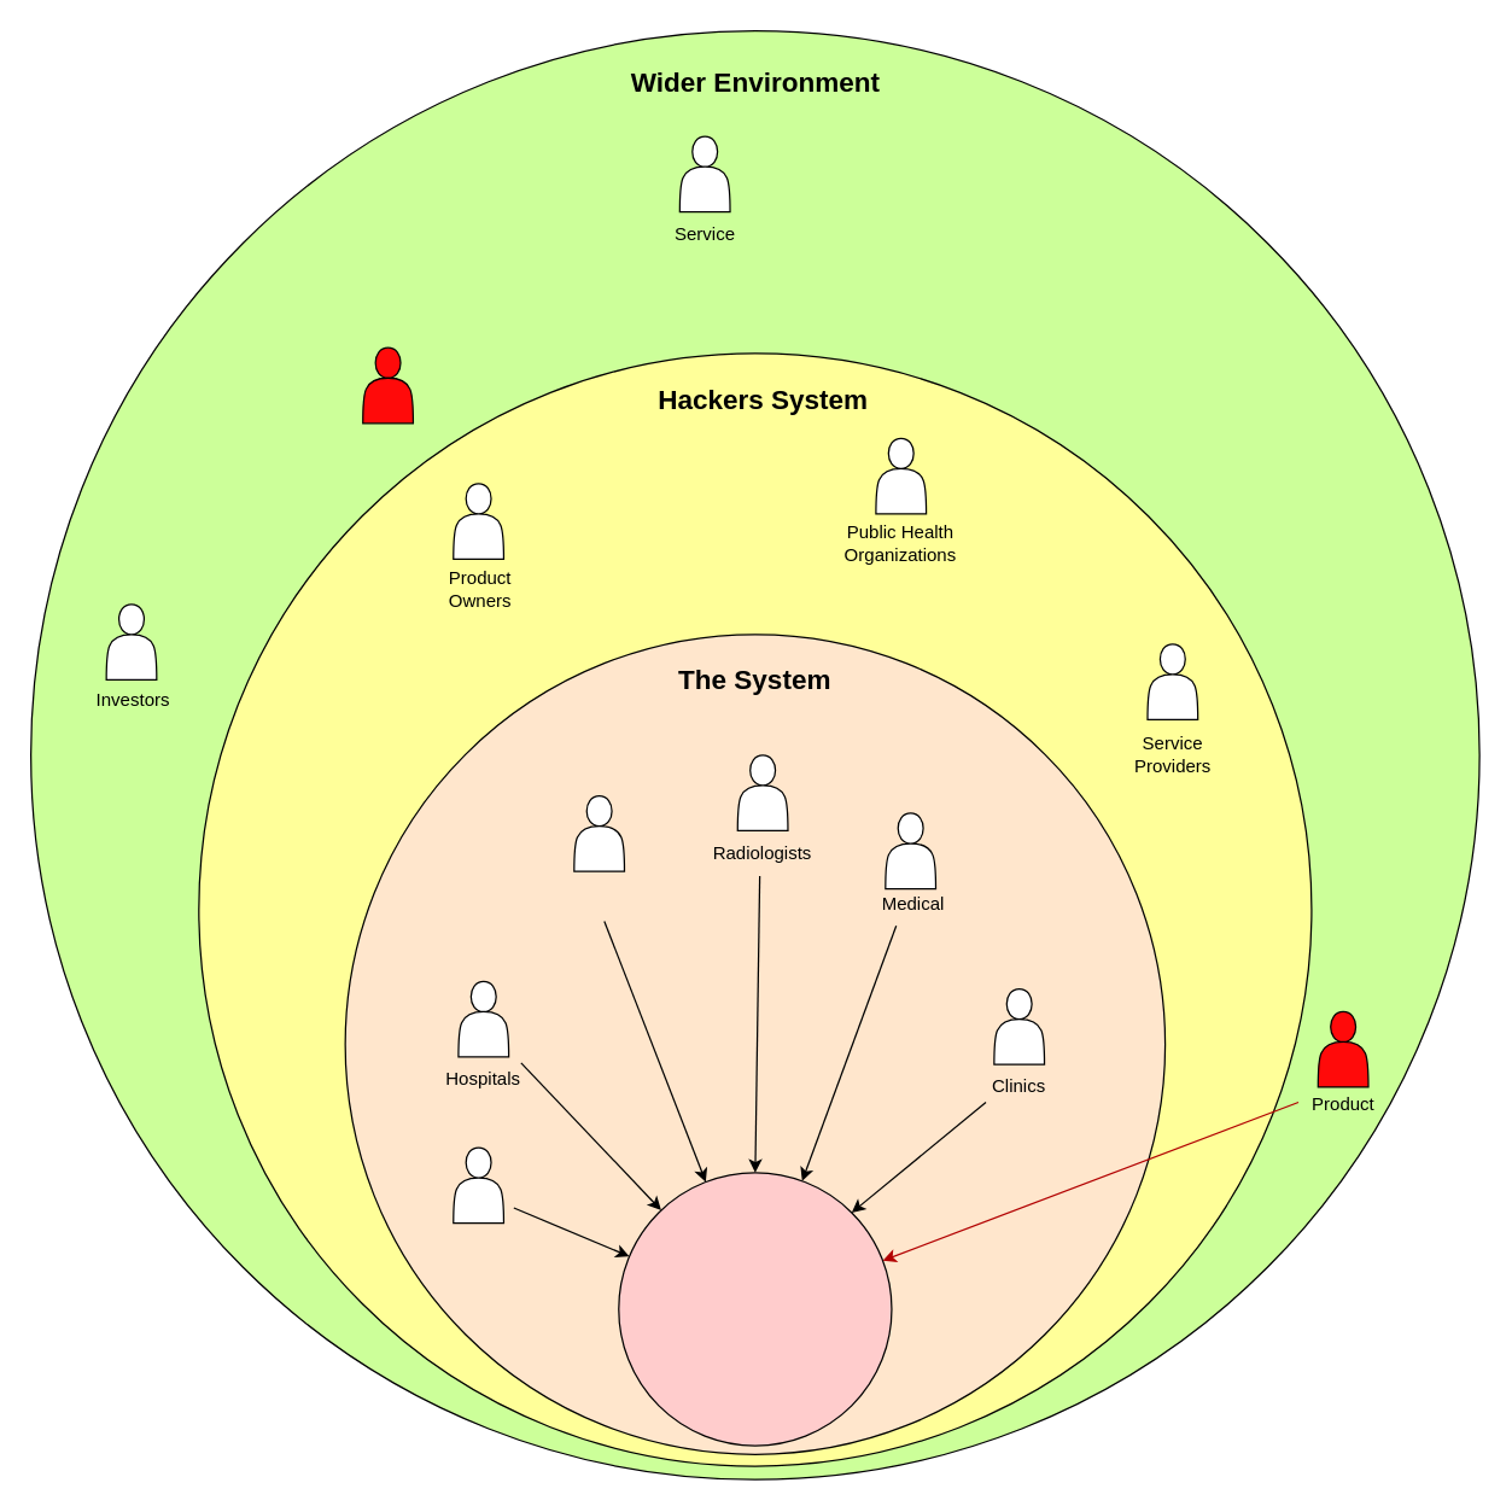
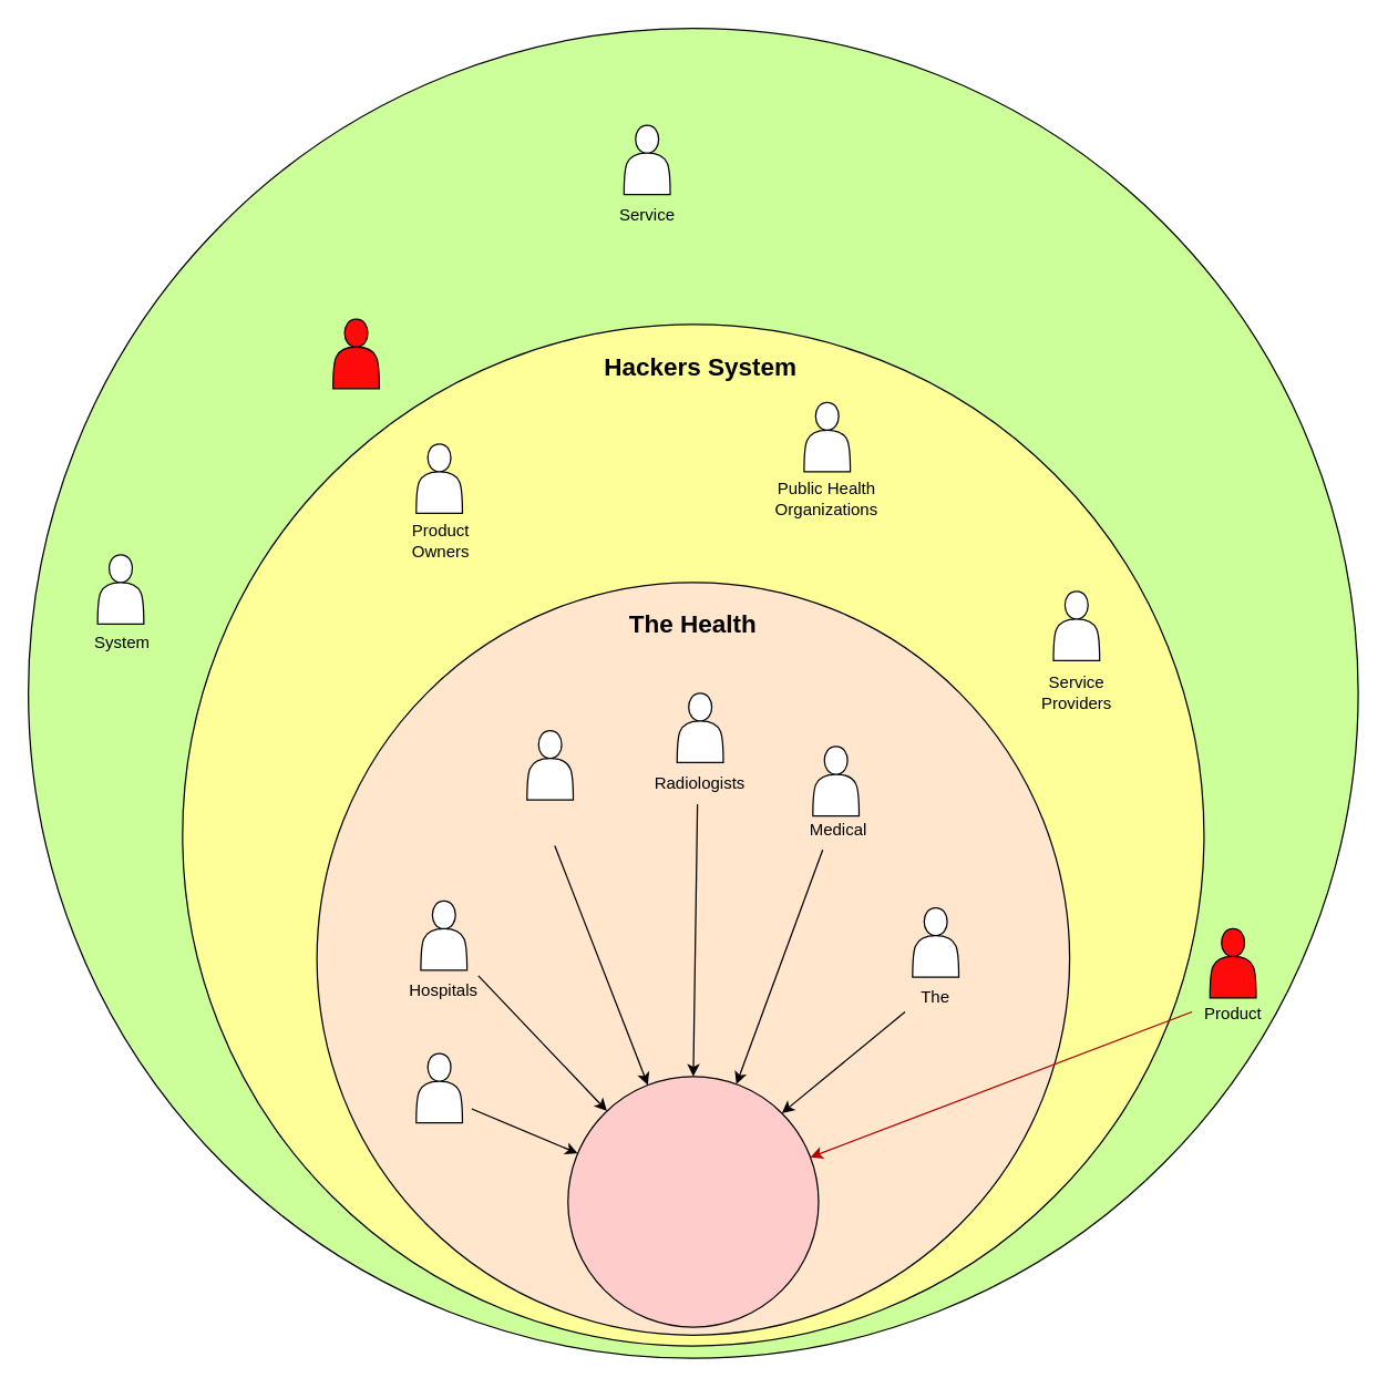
- <mxCell id="35" value="&lt;b&gt;&lt;font style=&quot;font-size: 18px;&quot;&gt;Wider Environment&lt;/font&gt;&lt;/b&gt;" style="text;html=1;align=center;verticalAlign=middle;whiteSpace=wrap;rounded=0;" vertex="1" parent="2"><mxGeometry x="382.5" y="20" width="195" height="30" as="geometry" /></mxCell>
- <mxCell id="33" value="&lt;b&gt;&lt;font style=&quot;font-size: 18px;&quot;&gt;The System&lt;/font&gt;&lt;/b&gt;" style="text;html=1;align=center;verticalAlign=middle;whiteSpace=wrap;rounded=0;" vertex="1" parent="2"><mxGeometry x="415" y="416.39" width="130" height="30" as="geometry" /></mxCell>
+ <mxCell id="33" value="&lt;b&gt;&lt;font style=&quot;font-size: 18px;&quot;&gt;The Health&lt;/font&gt;&lt;/b&gt;" style="text;html=1;align=center;verticalAlign=middle;whiteSpace=wrap;rounded=0;" vertex="1" parent="2"><mxGeometry x="415" y="416.39" width="130" height="30" as="geometry" /></mxCell>
- <mxCell id="39" value="Investors" style="text;html=1;align=center;verticalAlign=middle;whiteSpace=wrap;rounded=0;" vertex="1" parent="2"><mxGeometry x="38" y="429.39" width="60" height="30" as="geometry" /></mxCell>
+ <mxCell id="39" value="System" style="text;html=1;align=center;verticalAlign=middle;whiteSpace=wrap;rounded=0;" vertex="1" parent="2"><mxGeometry x="38" y="429.39" width="60" height="30" as="geometry" /></mxCell>
- <mxCell id="32" value="Clinics" style="text;html=1;align=center;verticalAlign=middle;whiteSpace=wrap;rounded=0;" vertex="1" parent="2"><mxGeometry x="620" y="684.87" width="70" height="30" as="geometry" /></mxCell>
+ <mxCell id="32" value="The" style="text;html=1;align=center;verticalAlign=middle;whiteSpace=wrap;rounded=0;" vertex="1" parent="2"><mxGeometry x="620" y="684.87" width="70" height="30" as="geometry" /></mxCell>
